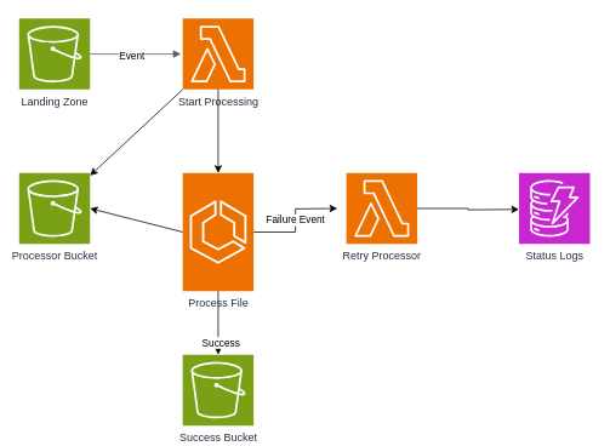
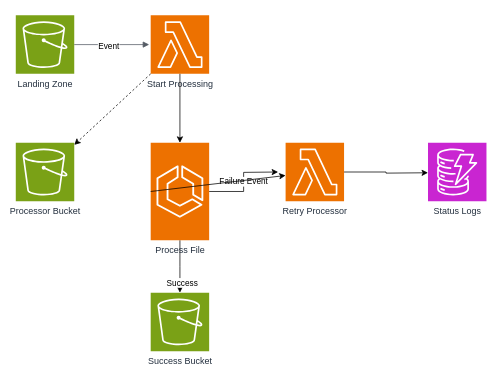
- <mxCell id="5" style="rounded=0;orthogonalLoop=1;jettySize=auto;html=1;exitX=0;exitY=1;exitDx=0;exitDy=0;exitPerimeter=0;" edge="1" parent="1" source="6" target="16"><mxGeometry relative="1" as="geometry" /></mxCell>
+ <mxCell id="5" style="rounded=0;orthogonalLoop=1;jettySize=auto;html=1;exitX=0;exitY=1;exitDx=0;exitDy=0;exitPerimeter=0;dashed=1;" edge="1" parent="1" source="6" target="16"><mxGeometry relative="1" as="geometry" /></mxCell>
- <mxCell id="17" style="edgeStyle=none;rounded=0;orthogonalLoop=1;jettySize=auto;html=1;exitX=0;exitY=0.5;exitDx=0;exitDy=0;exitPerimeter=0;entryX=1;entryY=0.5;entryDx=0;entryDy=0;entryPerimeter=0;" edge="1" parent="1" source="10" target="16"><mxGeometry relative="1" as="geometry" /></mxCell>
+ <mxCell id="17" style="edgeStyle=none;rounded=0;orthogonalLoop=1;jettySize=auto;html=1;exitX=0;exitY=0.5;exitDx=0;exitDy=0;exitPerimeter=0;" edge="1" parent="1" source="10" target="13"><mxGeometry relative="1" as="geometry" /></mxCell>
